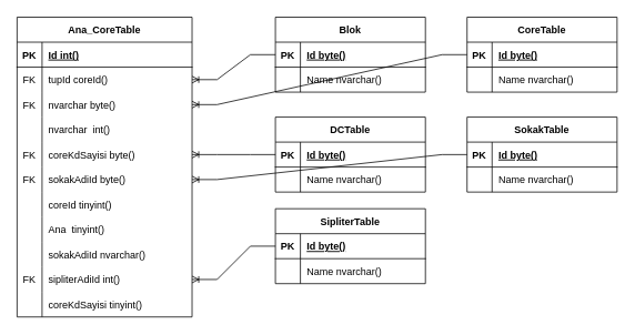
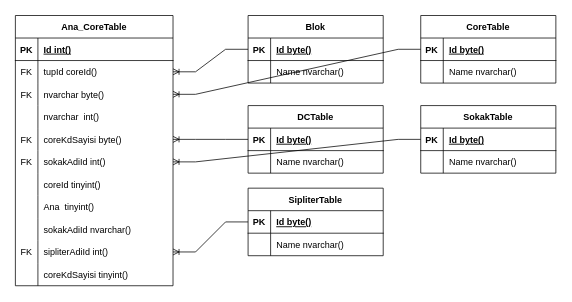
- <mxCell id="20" value="sokakAdiId byte()" style="shape=partialRectangle;connectable=0;fillColor=none;top=0;left=0;bottom=0;right=0;align=left;spacingLeft=6;overflow=hidden;" parent="18" vertex="1"><mxGeometry x="30" width="180" height="30" as="geometry"><mxRectangle width="180" height="30" as="alternateBounds" /></mxGeometry></mxCell>
+ <mxCell id="20" value="sokakAdiId int()" style="shape=partialRectangle;connectable=0;fillColor=none;top=0;left=0;bottom=0;right=0;align=left;spacingLeft=6;overflow=hidden;" parent="18" vertex="1"><mxGeometry x="30" width="180" height="30" as="geometry"><mxRectangle width="180" height="30" as="alternateBounds" /></mxGeometry></mxCell>
